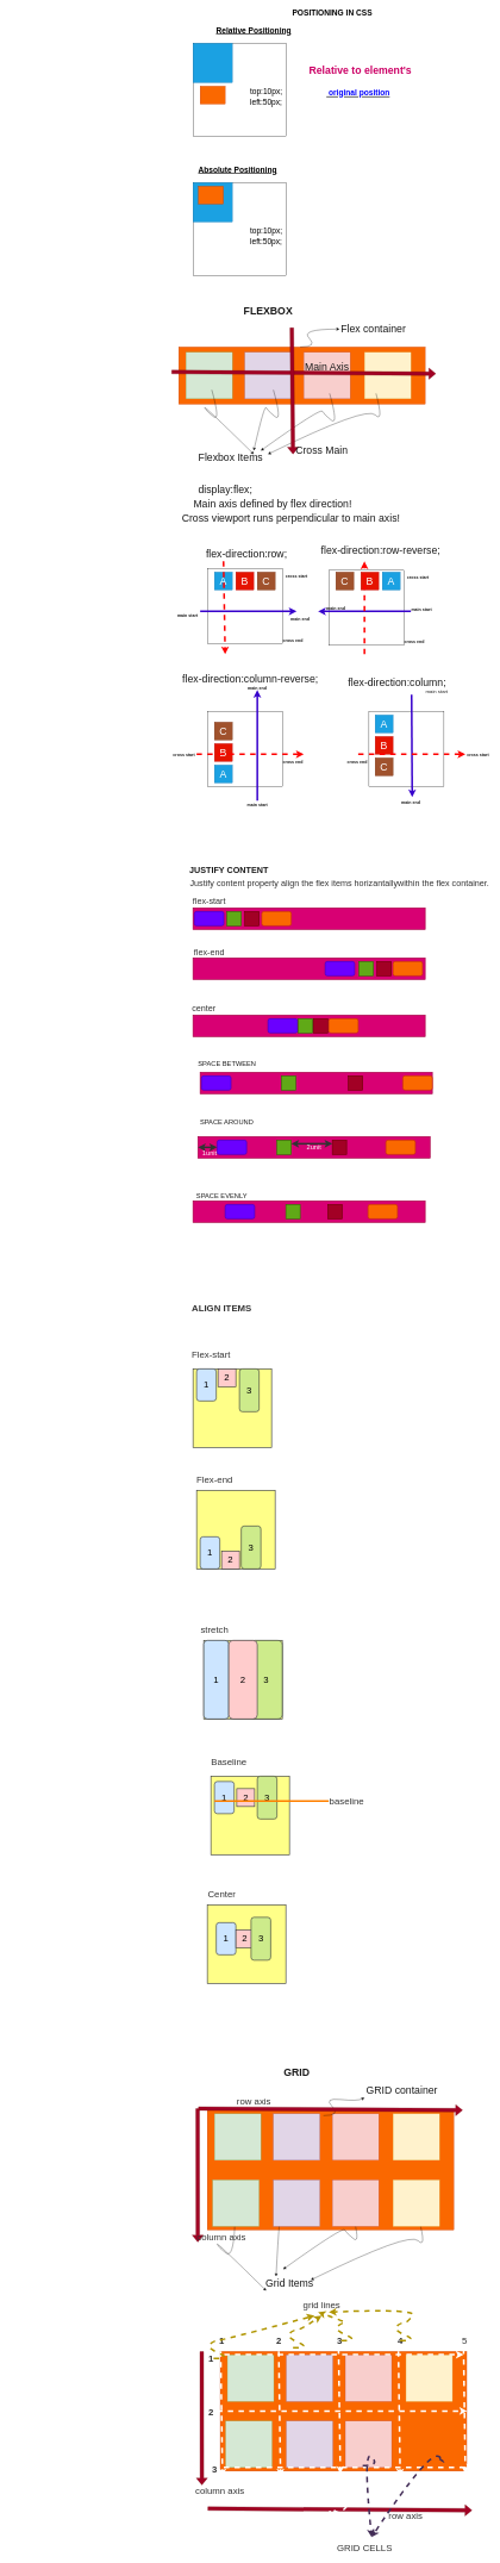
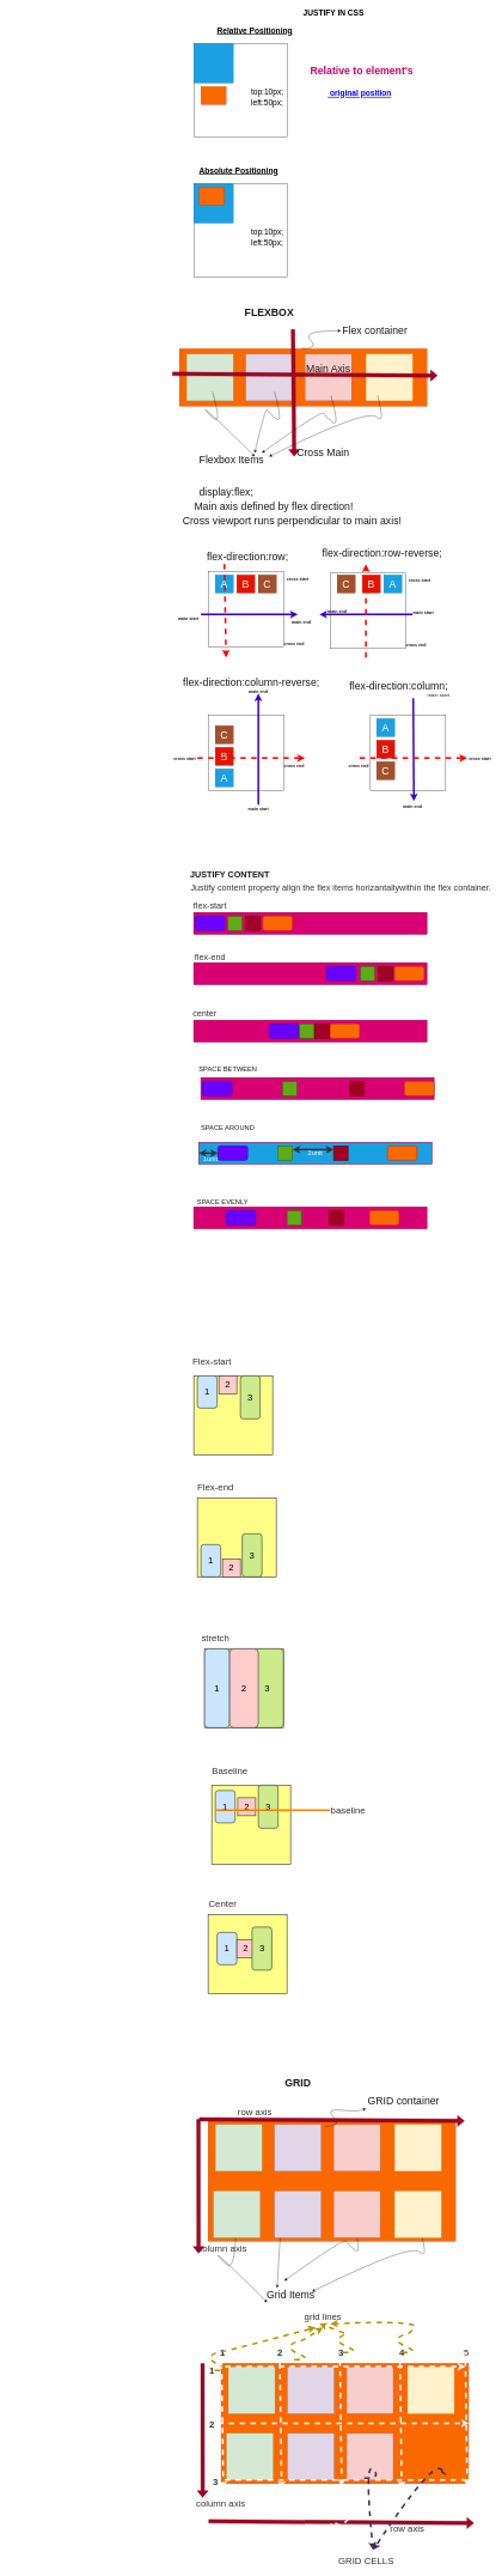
- <mxCell id="2" value="&lt;span&gt;&lt;font size=&quot;1&quot;&gt;&lt;b style=&quot;font-size: 22px&quot;&gt;POSITIONING IN CSS&lt;/b&gt;&lt;/font&gt;&lt;/span&gt;" style="text;html=1;strokeColor=none;fillColor=none;align=center;verticalAlign=middle;whiteSpace=wrap;rounded=0;" parent="1" vertex="1"><mxGeometry x="800" y="20" width="260" height="30" as="geometry" /></mxCell>
+ <mxCell id="2" value="&lt;span&gt;&lt;font size=&quot;1&quot;&gt;&lt;b style=&quot;font-size: 22px&quot;&gt;JUSTIFY IN CSS&lt;/b&gt;&lt;/font&gt;&lt;/span&gt;" style="text;html=1;strokeColor=none;fillColor=none;align=center;verticalAlign=middle;whiteSpace=wrap;rounded=0;" parent="1" vertex="1"><mxGeometry x="800" y="20" width="260" height="30" as="geometry" /></mxCell>
- <mxCell id="101" value="2unit" style="whiteSpace=wrap;html=1;fontSize=19;fontColor=#ffffff;strokeWidth=2;fillColor=#d80073;strokeColor=#A50040;" parent="1" vertex="1"><mxGeometry x="553.75" y="3180" width="650" height="60" as="geometry" /></mxCell>
+ <mxCell id="101" value="2unit" style="whiteSpace=wrap;html=1;fontSize=19;fontColor=#ffffff;strokeWidth=2;fillColor=#1ba1e2;strokeColor=#A50040;" parent="1" vertex="1"><mxGeometry x="553.75" y="3180" width="650" height="60" as="geometry" /></mxCell>
- <mxCell id="121" value="&lt;b&gt;&lt;font style=&quot;font-size: 26px&quot;&gt;ALIGN ITEMS&lt;/font&gt;&lt;/b&gt;" style="text;html=1;align=center;verticalAlign=middle;resizable=0;points=[];autosize=1;strokeColor=none;fillColor=none;fontSize=24;fontColor=#333333;" parent="1" vertex="1"><mxGeometry x="530" y="3640" width="180" height="40" as="geometry" /></mxCell>
